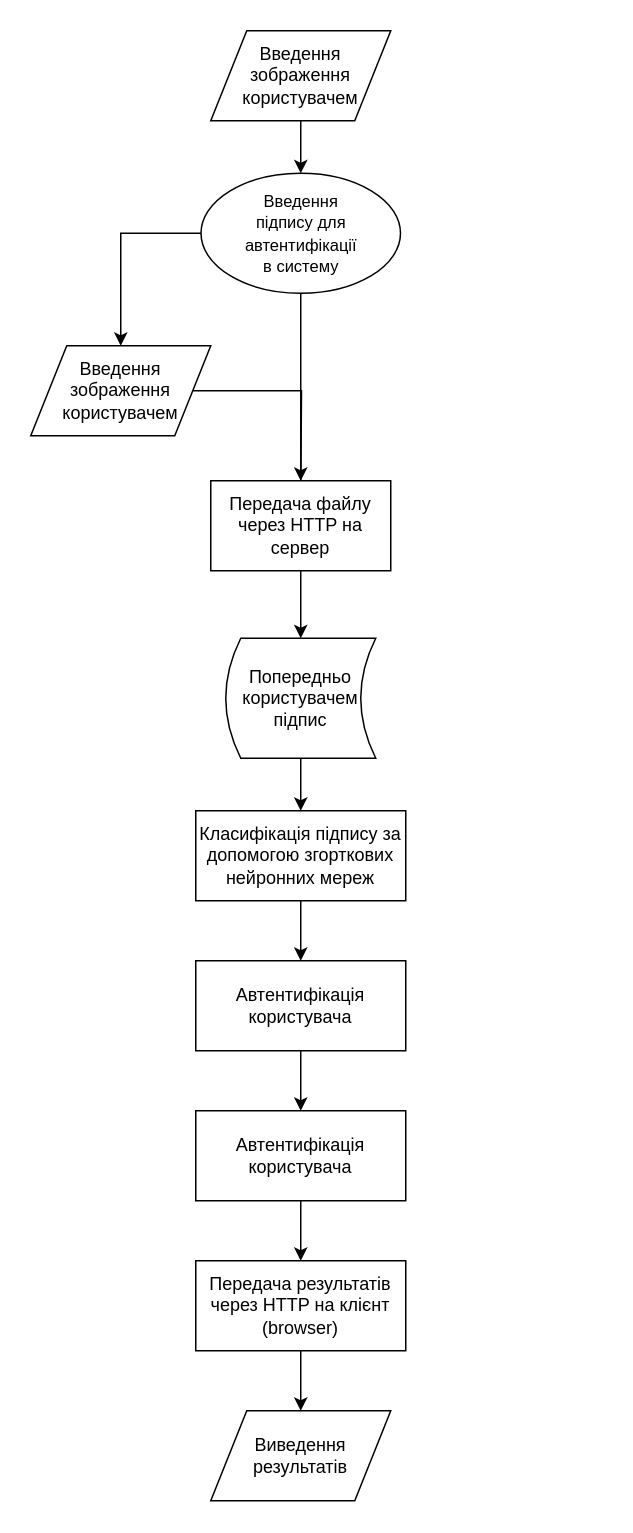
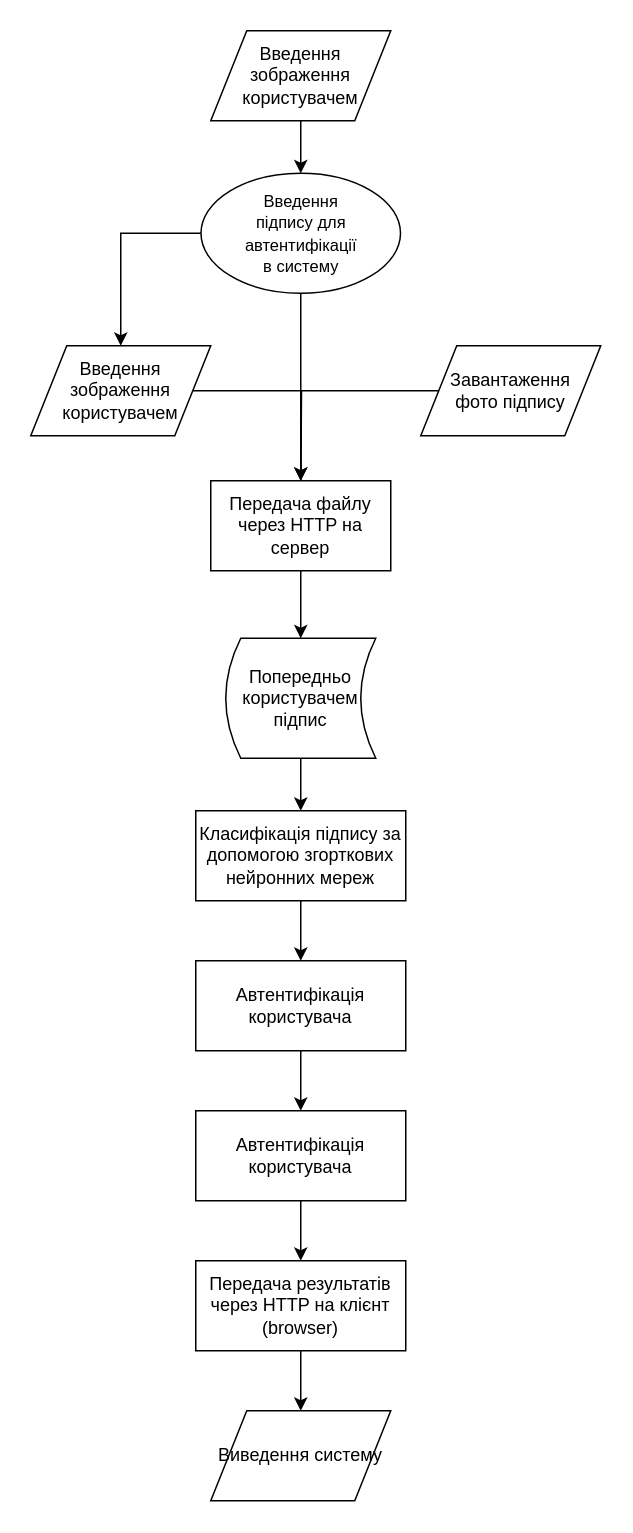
+ <mxCell id="4" style="edgeStyle=orthogonalEdgeStyle;rounded=0;orthogonalLoop=1;jettySize=auto;html=1;exitX=0;exitY=0.5;exitDx=0;exitDy=0;entryX=0.5;entryY=0;entryDx=0;entryDy=0;" parent="1" source="5" target="9" edge="1"><mxGeometry relative="1" as="geometry" /></mxCell>
+ <mxCell id="5" value="Завантаження&lt;br&gt;фото підпису" style="shape=parallelogram;perimeter=parallelogramPerimeter;whiteSpace=wrap;html=1;" parent="1" vertex="1"><mxGeometry x="280" y="230" width="120" height="60" as="geometry" /></mxCell>
- <mxCell id="18" value="Виведення результатів" style="shape=parallelogram;perimeter=parallelogramPerimeter;whiteSpace=wrap;html=1;" parent="1" vertex="1"><mxGeometry x="140" y="940" width="120" height="60" as="geometry" /></mxCell>
+ <mxCell id="18" value="Виведення систему" style="shape=parallelogram;perimeter=parallelogramPerimeter;whiteSpace=wrap;html=1;" parent="1" vertex="1"><mxGeometry x="140" y="940" width="120" height="60" as="geometry" /></mxCell>
